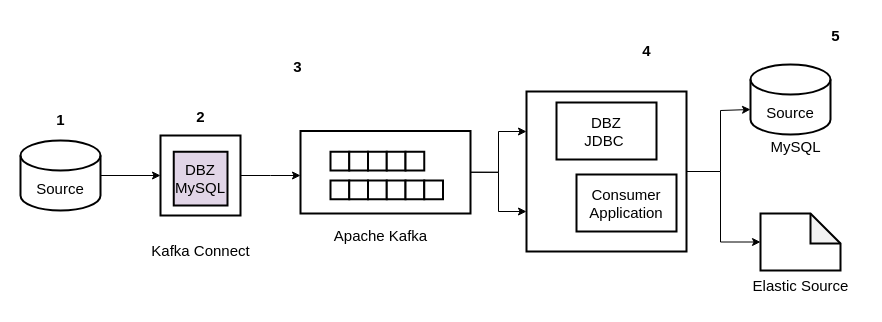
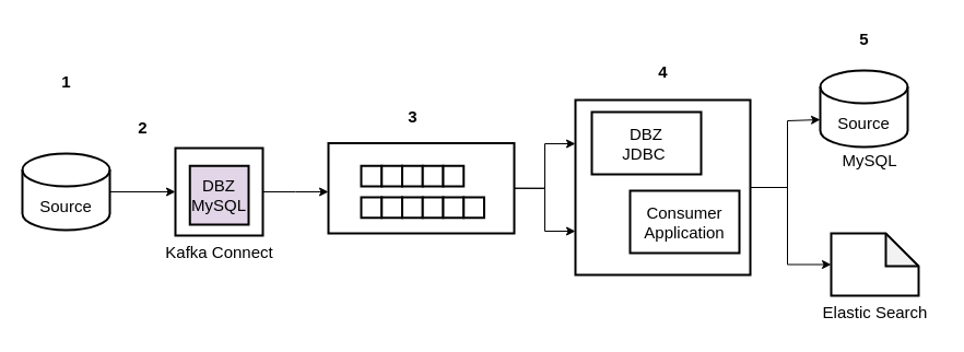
- <mxCell id="36" value="&lt;b&gt;5&lt;/b&gt;" style="text;html=1;align=center;verticalAlign=middle;resizable=0;points=[];autosize=1;strokeColor=none;fillColor=none;fontSize=15;" vertex="1" parent="1"><mxGeometry x="820" y="20" width="30" height="30" as="geometry" /></mxCell>
+ <mxCell id="36" value="&lt;b&gt;5&lt;/b&gt;" style="text;html=1;align=center;verticalAlign=middle;resizable=0;points=[];autosize=1;strokeColor=none;fillColor=none;fontSize=15;" vertex="1" parent="1"><mxGeometry x="775" y="20" width="30" height="30" as="geometry" /></mxCell>
- <mxCell id="35" value="&lt;b&gt;4&lt;/b&gt;" style="text;html=1;align=center;verticalAlign=middle;resizable=0;points=[];autosize=1;strokeColor=none;fillColor=none;fontSize=15;" vertex="1" parent="1"><mxGeometry x="631" y="35" width="30" height="30" as="geometry" /></mxCell>
+ <mxCell id="35" value="&lt;b&gt;4&lt;/b&gt;" style="text;html=1;align=center;verticalAlign=middle;resizable=0;points=[];autosize=1;strokeColor=none;fillColor=none;fontSize=15;" vertex="1" parent="1"><mxGeometry x="591" y="50" width="30" height="30" as="geometry" /></mxCell>
- <mxCell id="34" value="&lt;b&gt;3&lt;/b&gt;" style="text;html=1;align=center;verticalAlign=middle;resizable=0;points=[];autosize=1;strokeColor=none;fillColor=none;fontSize=15;" vertex="1" parent="1"><mxGeometry x="281.88" y="51" width="30" height="30" as="geometry" /></mxCell>
+ <mxCell id="34" value="&lt;b&gt;3&lt;/b&gt;" style="text;html=1;align=center;verticalAlign=middle;resizable=0;points=[];autosize=1;strokeColor=none;fillColor=none;fontSize=15;" vertex="1" parent="1"><mxGeometry x="361.88" y="91" width="30" height="30" as="geometry" /></mxCell>
- <mxCell id="33" value="&lt;b&gt;2&lt;/b&gt;" style="text;html=1;align=center;verticalAlign=middle;resizable=0;points=[];autosize=1;strokeColor=none;fillColor=none;fontSize=15;" vertex="1" parent="1"><mxGeometry x="185" y="100.5" width="30" height="30" as="geometry" /></mxCell>
+ <mxCell id="33" value="&lt;b&gt;2&lt;/b&gt;" style="text;html=1;align=center;verticalAlign=middle;resizable=0;points=[];autosize=1;strokeColor=none;fillColor=none;fontSize=15;" vertex="1" parent="1"><mxGeometry x="115" y="100.5" width="30" height="30" as="geometry" /></mxCell>
- <mxCell id="32" value="&lt;b&gt;1&lt;/b&gt;" style="text;html=1;align=center;verticalAlign=middle;resizable=0;points=[];autosize=1;strokeColor=none;fillColor=none;fontSize=15;" vertex="1" parent="1"><mxGeometry x="45" y="104" width="30" height="30" as="geometry" /></mxCell>
+ <mxCell id="32" value="&lt;b&gt;1&lt;/b&gt;" style="text;html=1;align=center;verticalAlign=middle;resizable=0;points=[];autosize=1;strokeColor=none;fillColor=none;fontSize=15;" vertex="1" parent="1"><mxGeometry x="45" y="59" width="30" height="30" as="geometry" /></mxCell>
- <mxCell id="27" value="DBZ&lt;br&gt;JDBC&amp;nbsp;" style="rounded=0;whiteSpace=wrap;html=1;strokeWidth=2;fontSize=15;" vertex="1" parent="1"><mxGeometry x="556" y="102" width="100" height="57" as="geometry" /></mxCell>
+ <mxCell id="27" value="DBZ&lt;br&gt;JDBC&amp;nbsp;" style="rounded=0;whiteSpace=wrap;html=1;strokeWidth=2;fontSize=15;" vertex="1" parent="1"><mxGeometry x="541" y="102" width="100" height="57" as="geometry" /></mxCell>
- <mxCell id="12" value="&lt;font style=&quot;font-size: 15px;&quot;&gt;Apache Kafka&lt;/font&gt;" style="text;html=1;align=center;verticalAlign=middle;resizable=0;points=[];autosize=1;strokeColor=none;fillColor=none;" vertex="1" parent="1"><mxGeometry x="320" y="220" width="120" height="30" as="geometry" /></mxCell>
- <mxCell id="8" value="&lt;font style=&quot;font-size: 15px;&quot;&gt;Kafka Connect&lt;/font&gt;" style="text;html=1;align=center;verticalAlign=middle;resizable=0;points=[];autosize=1;strokeColor=none;fillColor=none;" vertex="1" parent="1"><mxGeometry x="140" y="235" width="120" height="30" as="geometry" /></mxCell>
+ <mxCell id="8" value="&lt;font style=&quot;font-size: 15px;&quot;&gt;Kafka Connect&lt;/font&gt;" style="text;html=1;align=center;verticalAlign=middle;resizable=0;points=[];autosize=1;strokeColor=none;fillColor=none;" vertex="1" parent="1"><mxGeometry x="140" y="215" width="120" height="30" as="geometry" /></mxCell>
- <mxCell id="31" value="Elastic Source" style="text;html=1;align=center;verticalAlign=middle;resizable=0;points=[];autosize=1;strokeColor=none;fillColor=none;fontSize=15;strokeWidth=2;" vertex="1" parent="1"><mxGeometry x="740" y="270" width="120" height="30" as="geometry" /></mxCell>
+ <mxCell id="31" value="Elastic Search" style="text;html=1;align=center;verticalAlign=middle;resizable=0;points=[];autosize=1;strokeColor=none;fillColor=none;fontSize=15;strokeWidth=2;" vertex="1" parent="1"><mxGeometry x="740" y="270" width="120" height="30" as="geometry" /></mxCell>
